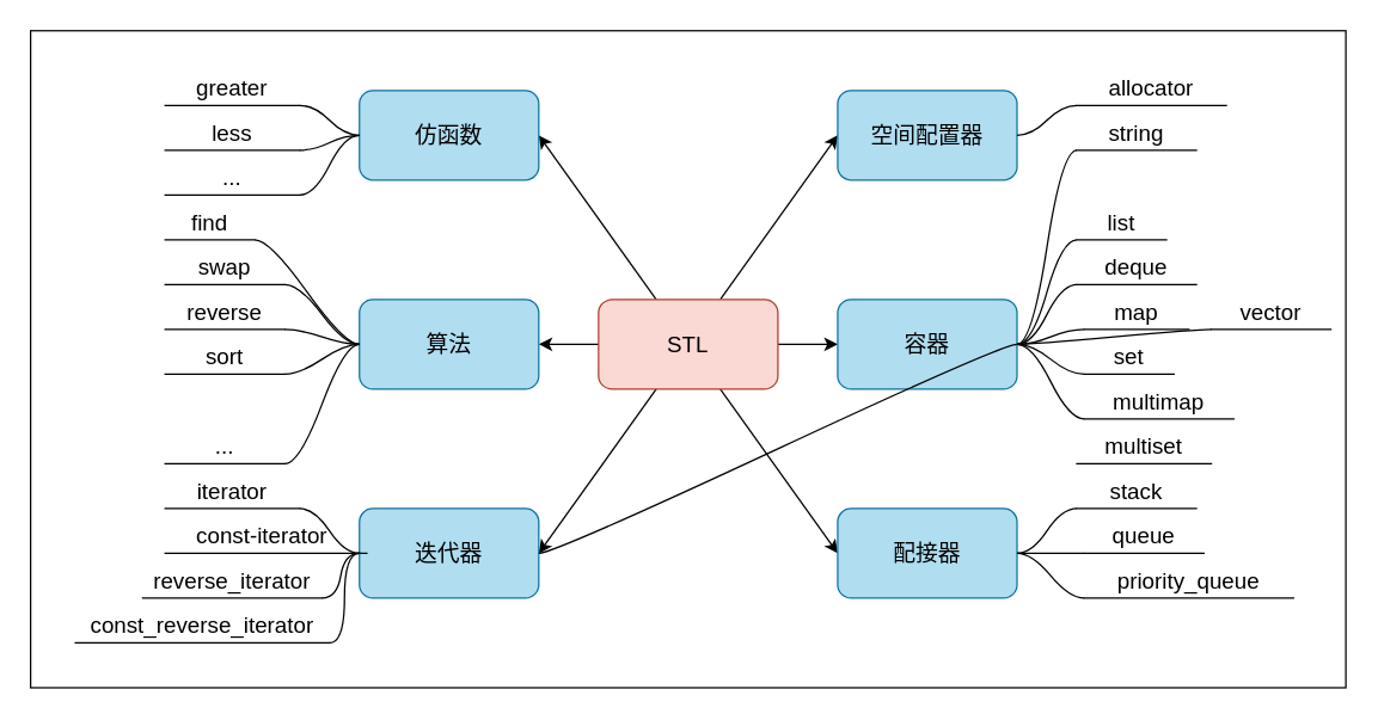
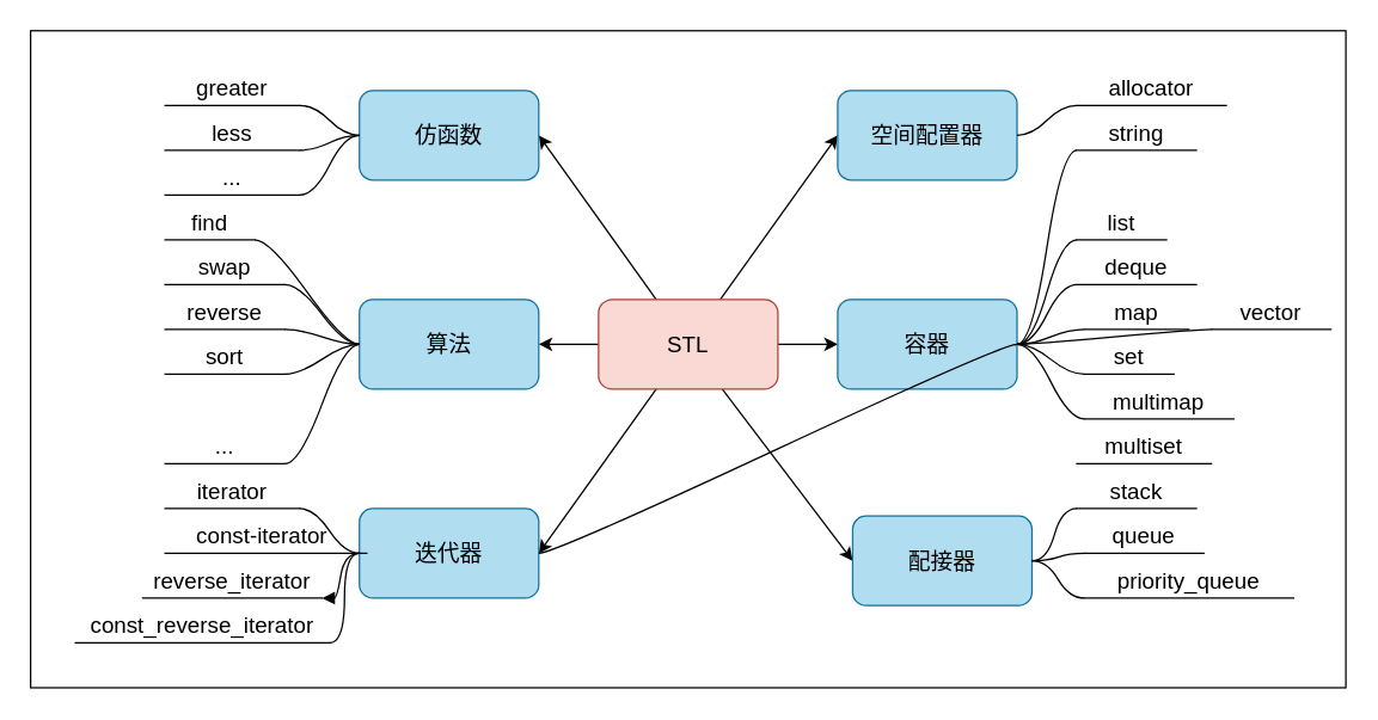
- <mxCell id="15" value="配接器" style="rounded=1;whiteSpace=wrap;html=1;fontSize=15;fillColor=#b1ddf0;strokeColor=#10739e;" vertex="1" parent="1"><mxGeometry x="560" y="340" width="120" height="60" as="geometry" /></mxCell>
+ <mxCell id="15" value="配接器" style="rounded=1;whiteSpace=wrap;html=1;fontSize=15;fillColor=#b1ddf0;strokeColor=#10739e;" vertex="1" parent="1"><mxGeometry x="570" y="345" width="120" height="60" as="geometry" /></mxCell>
- <mxCell id="37" value="" style="edgeStyle=entityRelationEdgeStyle;startArrow=none;endArrow=none;segment=10;curved=1;sourcePerimeterSpacing=0;targetPerimeterSpacing=0;fontSize=15;exitX=1;exitY=1;exitDx=0;exitDy=0;" edge="1" target="36" parent="1" source="34"><mxGeometry relative="1" as="geometry"><mxPoint x="230" y="610" as="sourcePoint" /></mxGeometry></mxCell>
+ <mxCell id="37" value="" style="edgeStyle=entityRelationEdgeStyle;startArrow=none;endArrow=block;segment=10;curved=1;sourcePerimeterSpacing=0;targetPerimeterSpacing=0;fontSize=15;exitX=1;exitY=1;exitDx=0;exitDy=0;" edge="1" target="36" parent="1" source="34"><mxGeometry relative="1" as="geometry"><mxPoint x="230" y="610" as="sourcePoint" /></mxGeometry></mxCell>
